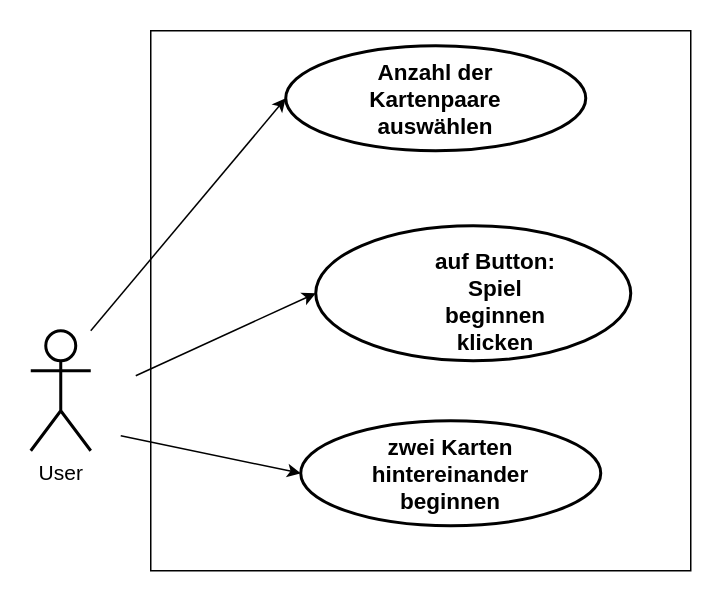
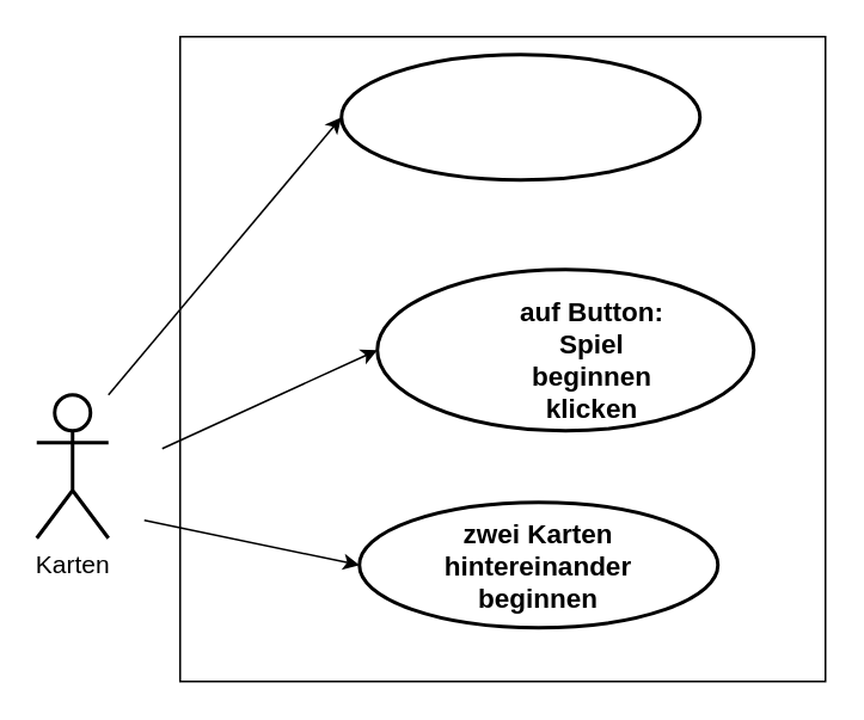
- <mxCell id="5" value="&lt;font style=&quot;font-size: 15px&quot;&gt;&lt;b&gt;Anzahl der Kartenpaare auswählen&lt;/b&gt;&lt;/font&gt;" style="text;html=1;strokeColor=none;fillColor=none;align=center;verticalAlign=middle;whiteSpace=wrap;rounded=0;" parent="1" vertex="1"><mxGeometry x="240" y="42.5" width="100" height="45" as="geometry" /></mxCell>
- <mxCell id="3" value="&lt;font style=&quot;font-size: 14px&quot;&gt;User&lt;/font&gt;" style="shape=umlActor;verticalLabelPosition=bottom;verticalAlign=top;html=1;outlineConnect=0;strokeWidth=2;" parent="1" vertex="1"><mxGeometry x="20" y="220" width="40" height="80" as="geometry" /></mxCell>
+ <mxCell id="3" value="&lt;font style=&quot;font-size: 14px&quot;&gt;Karten&lt;/font&gt;" style="shape=umlActor;verticalLabelPosition=bottom;verticalAlign=top;html=1;outlineConnect=0;strokeWidth=2;" parent="1" vertex="1"><mxGeometry x="20" y="220" width="40" height="80" as="geometry" /></mxCell>
